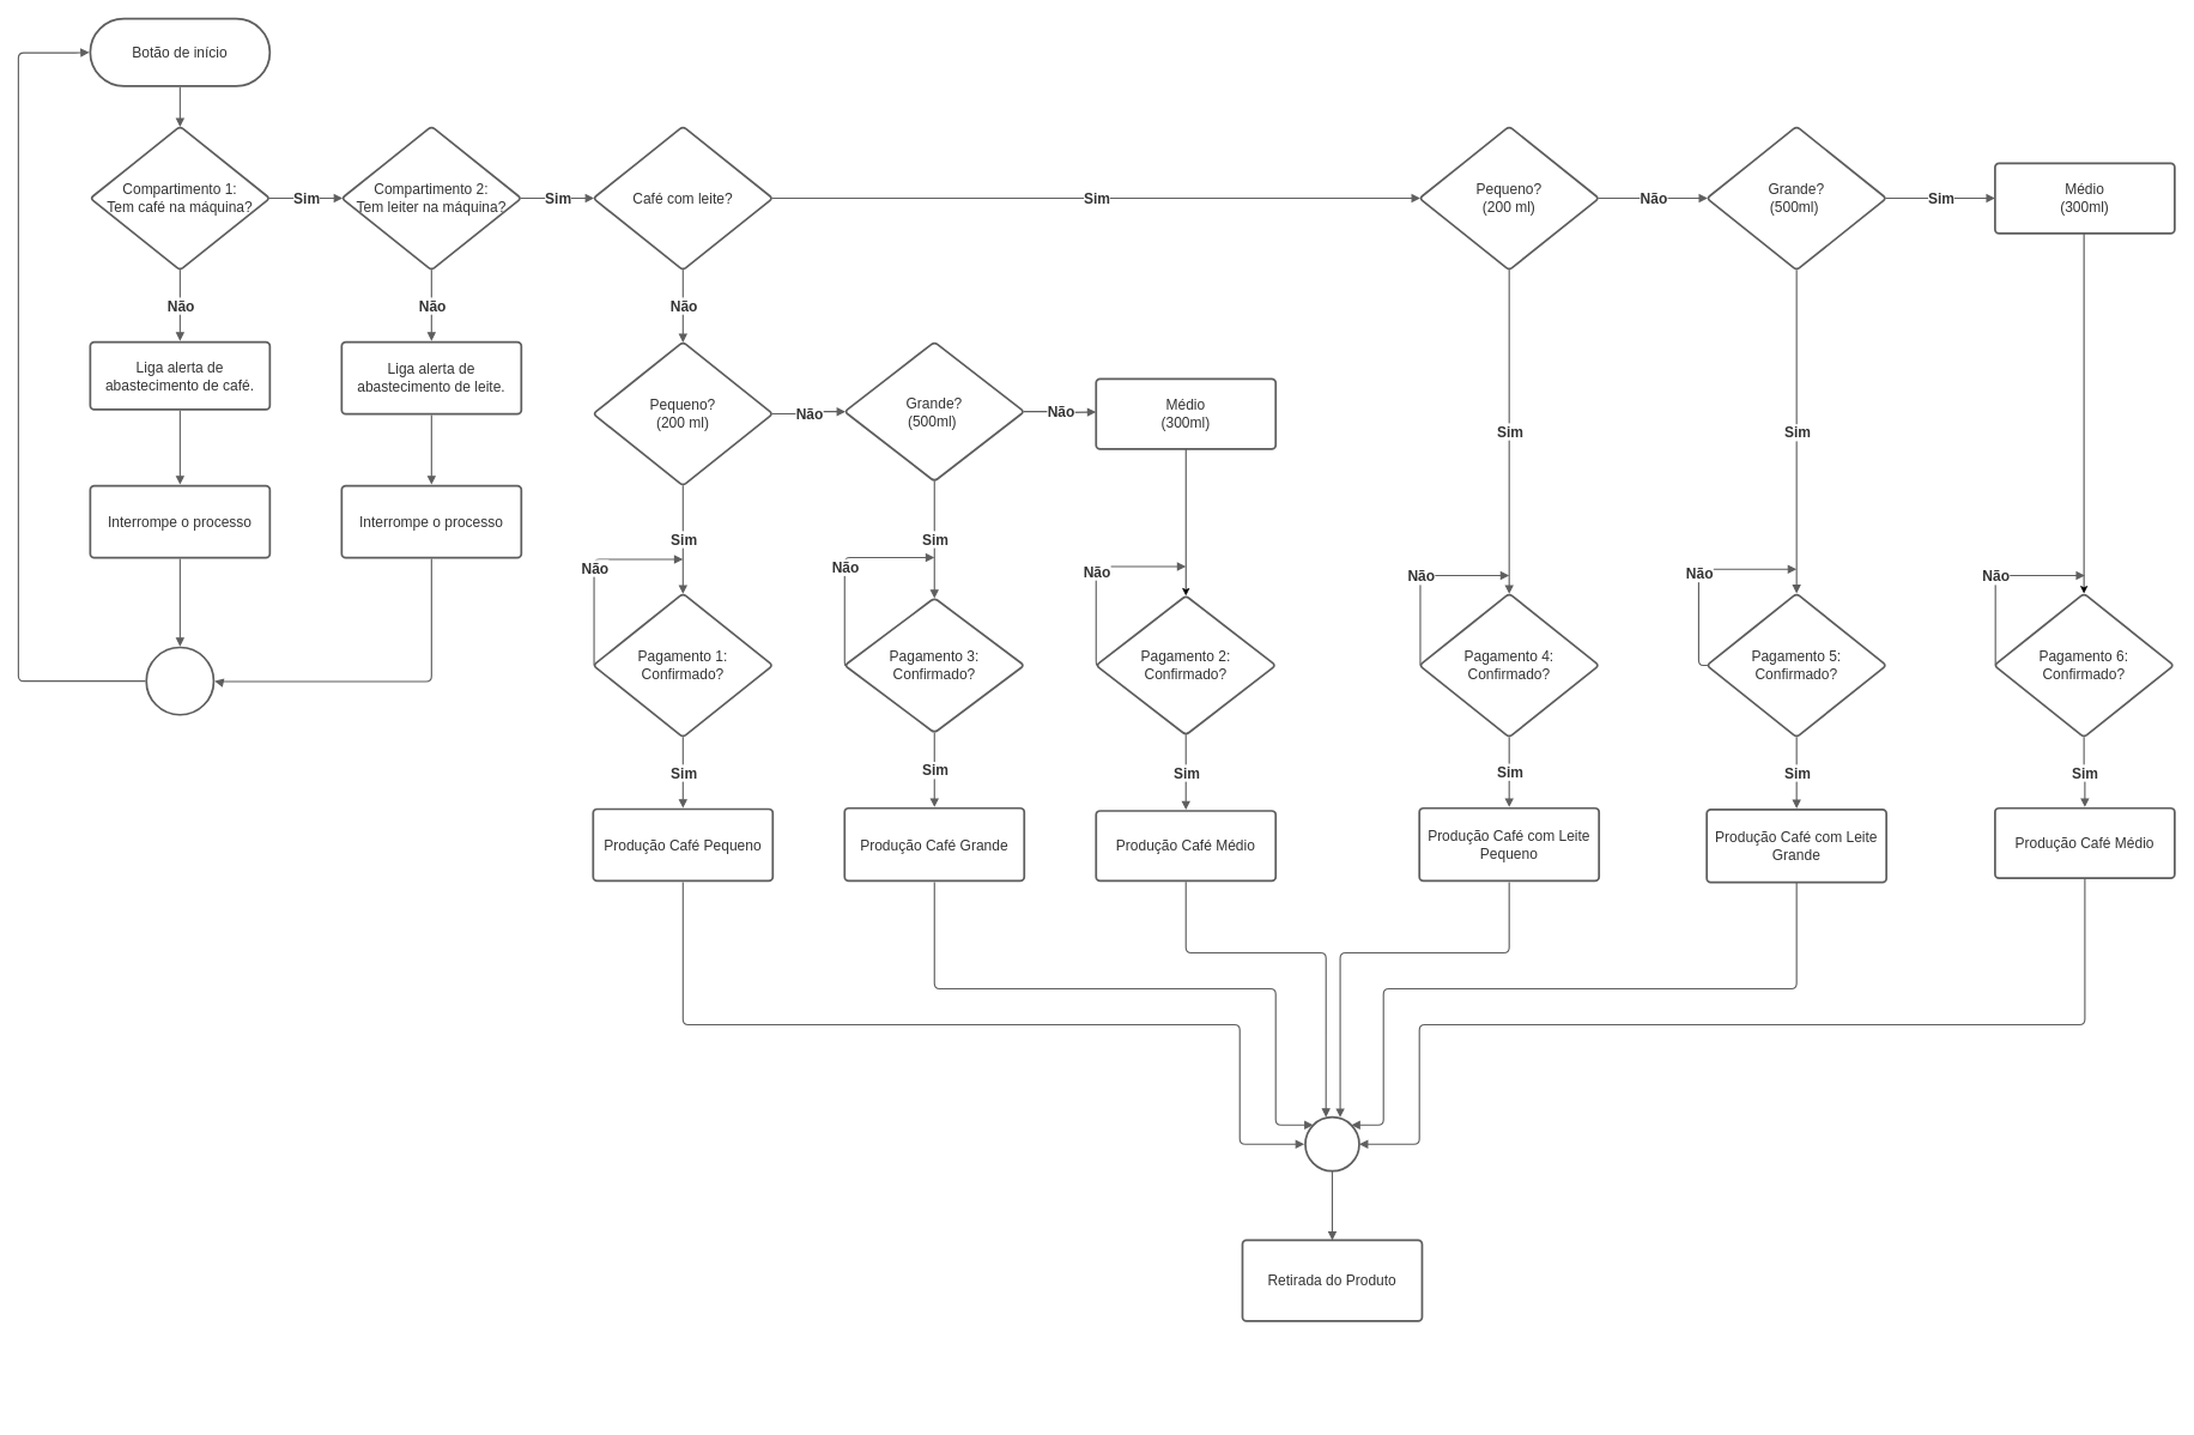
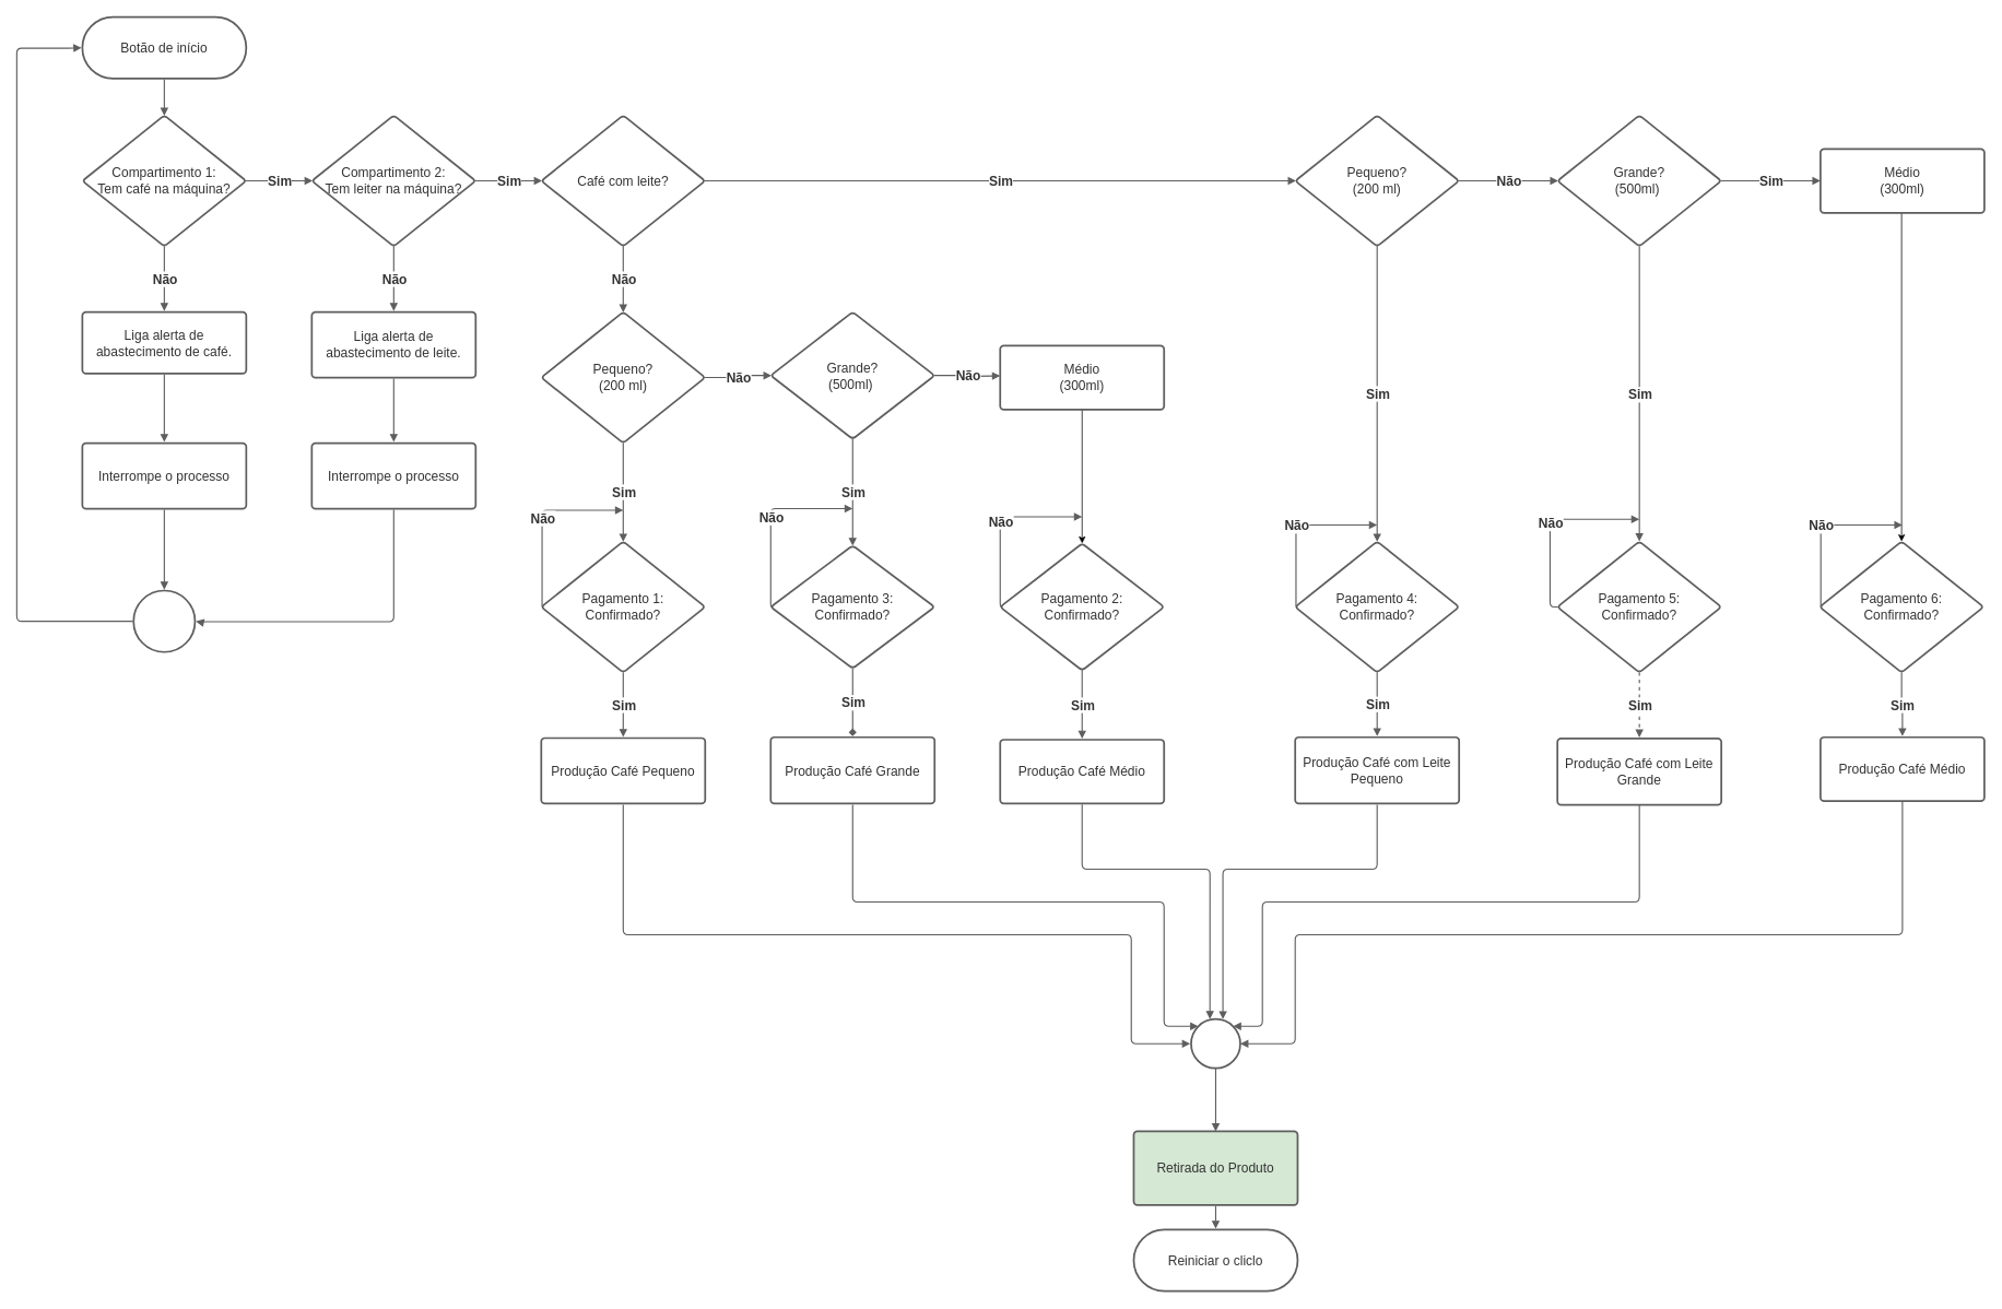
- <mxCell id="78" value="" style="html=1;jettySize=18;whiteSpace=wrap;fontSize=16;fontColor=#333333;fontStyle=1;strokeColor=#5E5E5E;strokeWidth=1.5;rounded=1;arcSize=12;edgeStyle=orthogonalEdgeStyle;startArrow=none;;endArrow=block;endFill=1;;exitX=0.5;exitY=0.997;exitPerimeter=0;entryX=0.5;entryY=-0.015;entryPerimeter=0;" edge="1" parent="1" source="77" target="82"><mxGeometry width="100" height="100" relative="1" as="geometry"><Array as="points" /></mxGeometry></mxCell>
+ <mxCell id="78" value="" style="html=1;jettySize=18;whiteSpace=wrap;fontSize=16;fontColor=#333333;fontStyle=1;strokeColor=#5E5E5E;strokeWidth=1.5;rounded=1;arcSize=12;edgeStyle=orthogonalEdgeStyle;startArrow=none;endArrow=block;endFill=1;exitX=0.5;exitY=0.997;exitPerimeter=0;entryX=0.5;entryY=-0.015;entryPerimeter=0;dashed=1;" edge="1" parent="1" source="77" target="82"><mxGeometry width="100" height="100" relative="1" as="geometry"><Array as="points" /></mxGeometry></mxCell>
- <mxCell id="67" value="" style="html=1;jettySize=18;whiteSpace=wrap;fontSize=16;fontColor=#333333;fontStyle=1;strokeColor=#5E5E5E;strokeWidth=1.5;rounded=1;arcSize=12;edgeStyle=orthogonalEdgeStyle;startArrow=none;;endArrow=block;endFill=1;;exitX=0.5;exitY=0.997;exitPerimeter=0;entryX=0.5;entryY=-0.015;entryPerimeter=0;" edge="1" parent="1" source="66" target="71"><mxGeometry width="100" height="100" relative="1" as="geometry"><Array as="points" /></mxGeometry></mxCell>
+ <mxCell id="67" value="" style="html=1;jettySize=18;whiteSpace=wrap;fontSize=16;fontColor=#333333;fontStyle=1;strokeColor=#5E5E5E;strokeWidth=1.5;rounded=1;arcSize=12;edgeStyle=orthogonalEdgeStyle;startArrow=none;endArrow=diamond;endFill=1;exitX=0.5;exitY=0.997;exitPerimeter=0;entryX=0.5;entryY=-0.015;entryPerimeter=0;" edge="1" parent="1" source="66" target="71"><mxGeometry width="100" height="100" relative="1" as="geometry"><Array as="points" /></mxGeometry></mxCell>
- <mxCell id="54" value="Retirada do Produto" style="html=1;overflow=block;blockSpacing=1;whiteSpace=wrap;;whiteSpace=wrap;fontSize=16;fontColor=#333333;spacing=9;strokeColor=#5E5E5E;rounded=1;absoluteArcSize=1;arcSize=9;strokeWidth=2.3;" vertex="1" parent="1"><mxGeometry x="1383" y="1380" width="200" height="90" as="geometry" /></mxCell>
+ <mxCell id="54" value="Retirada do Produto" style="html=1;overflow=block;blockSpacing=1;whiteSpace=wrap;whiteSpace=wrap;fontSize=16;fontColor=#333333;spacing=9;strokeColor=#5E5E5E;rounded=1;absoluteArcSize=1;arcSize=9;strokeWidth=2.3;fillColor=#d5e8d4;" vertex="1" parent="1"><mxGeometry x="1383" y="1380" width="200" height="90" as="geometry" /></mxCell>
+ <mxCell id="55" value="" style="html=1;jettySize=18;whiteSpace=wrap;fontSize=16;strokeColor=#5E5E5E;strokeWidth=1.5;rounded=1;arcSize=12;edgeStyle=orthogonalEdgeStyle;startArrow=none;;endArrow=block;endFill=1;;exitX=0.5;exitY=1.013;exitPerimeter=0;entryX=0.5;entryY=-0.015;entryPerimeter=0;" edge="1" parent="1" source="54" target="56"><mxGeometry width="100" height="100" relative="1" as="geometry"><Array as="points" /></mxGeometry></mxCell>
+ <mxCell id="56" value="Reiniciar o cliclo" style="html=1;overflow=block;blockSpacing=1;whiteSpace=wrap;rounded=1;arcSize=50;whiteSpace=wrap;fontSize=16;fontColor=#333333;spacing=3.8;strokeColor=#5E5E5E;strokeWidth=2.3;" vertex="1" parent="1"><mxGeometry x="1383" y="1500" width="200" height="75" as="geometry" /></mxCell>
